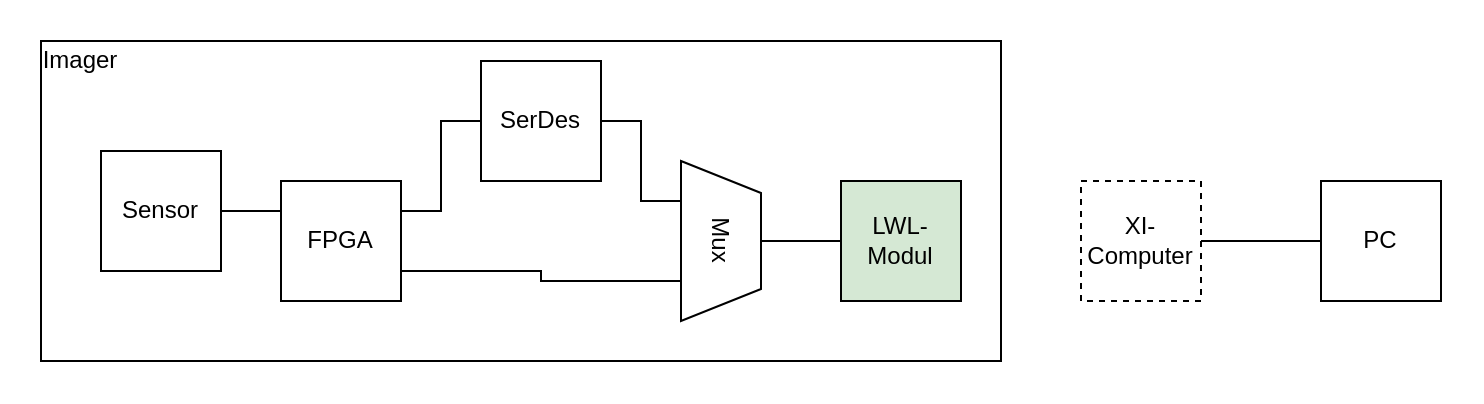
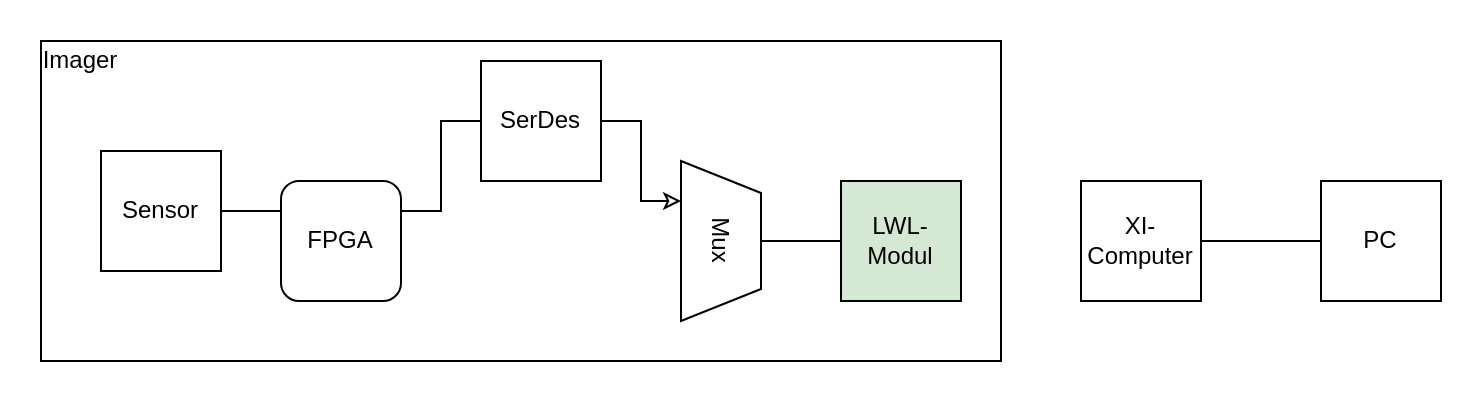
- <mxCell id="7" style="edgeStyle=orthogonalEdgeStyle;rounded=0;orthogonalLoop=1;jettySize=auto;html=1;exitX=1;exitY=0.5;exitDx=0;exitDy=0;entryX=0.25;entryY=1;entryDx=0;entryDy=0;endArrow=none;endFill=0;strokeColor=#000000;" edge="1" parent="1" source="8" target="10"><mxGeometry relative="1" as="geometry" /></mxCell>
+ <mxCell id="7" style="edgeStyle=orthogonalEdgeStyle;rounded=0;orthogonalLoop=1;jettySize=auto;html=1;exitX=1;exitY=0.5;exitDx=0;exitDy=0;entryX=0.25;entryY=1;entryDx=0;entryDy=0;endArrow=classic;endFill=0;strokeColor=#000000;" edge="1" parent="1" source="8" target="10"><mxGeometry relative="1" as="geometry" /></mxCell>
- <mxCell id="4" value="FPGA" style="rounded=0;whiteSpace=wrap;html=1;" vertex="1" parent="1"><mxGeometry x="140" y="90" width="60" height="60" as="geometry" /></mxCell>
+ <mxCell id="4" value="FPGA" style="whiteSpace=wrap;html=1;rounded=1;" vertex="1" parent="1"><mxGeometry x="140" y="90" width="60" height="60" as="geometry" /></mxCell>
- <mxCell id="13" value="XI-Computer" style="rounded=0;whiteSpace=wrap;html=1;dashed=1;" vertex="1" parent="1"><mxGeometry x="540" y="90" width="60" height="60" as="geometry" /></mxCell>
+ <mxCell id="13" value="XI-Computer" style="rounded=0;whiteSpace=wrap;html=1;" vertex="1" parent="1"><mxGeometry x="540" y="90" width="60" height="60" as="geometry" /></mxCell>
- <mxCell id="3" style="edgeStyle=orthogonalEdgeStyle;rounded=0;orthogonalLoop=1;jettySize=auto;html=1;exitX=1;exitY=0.75;exitDx=0;exitDy=0;entryX=0.75;entryY=1;entryDx=0;entryDy=0;endArrow=none;endFill=0;" edge="1" parent="1" source="4" target="10"><mxGeometry relative="1" as="geometry" /></mxCell>
